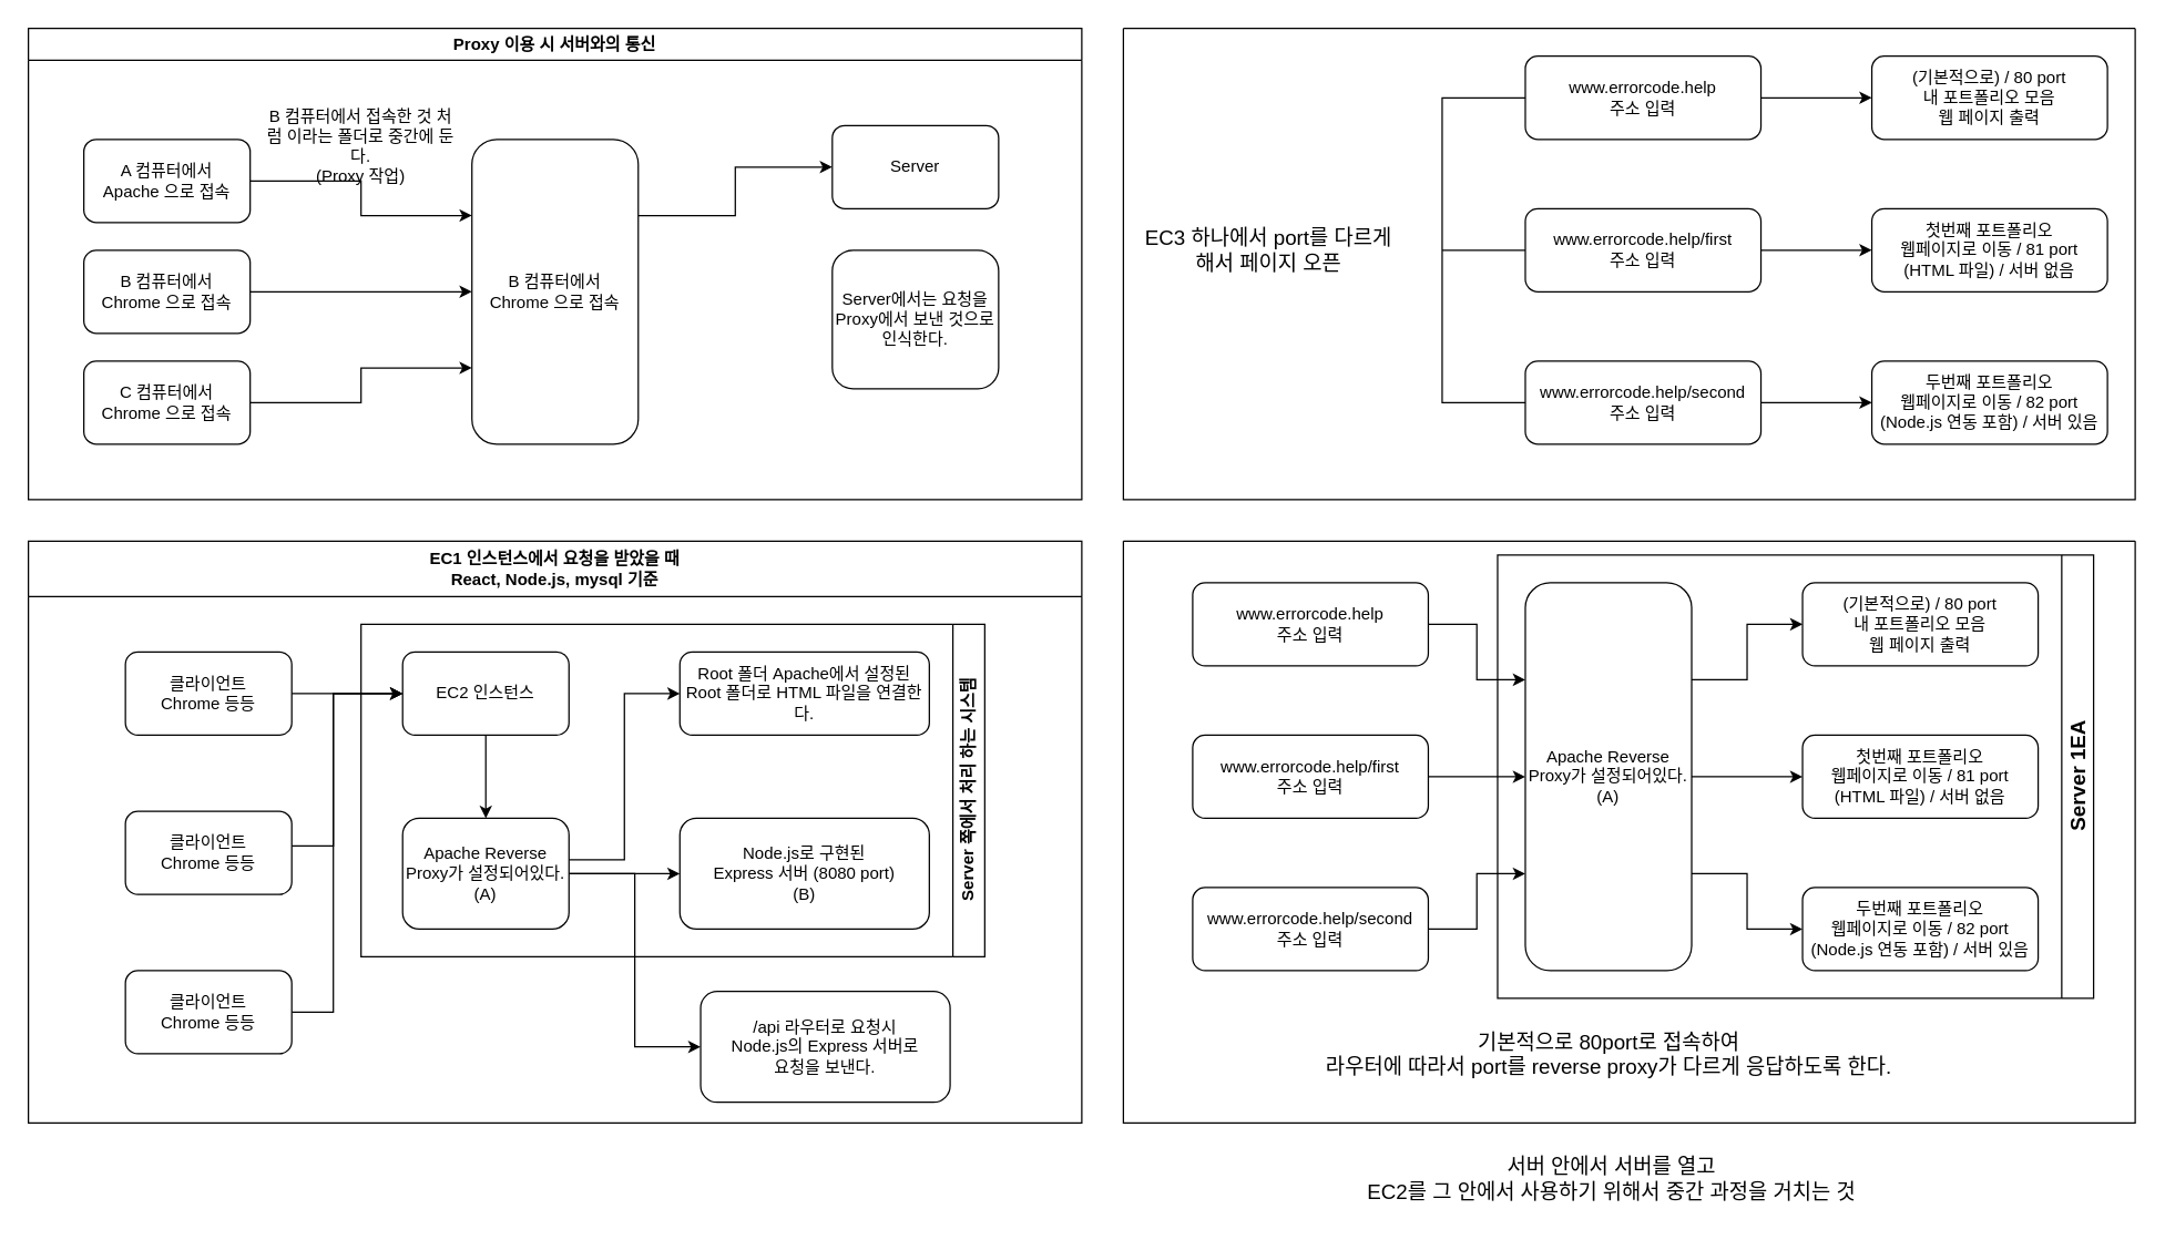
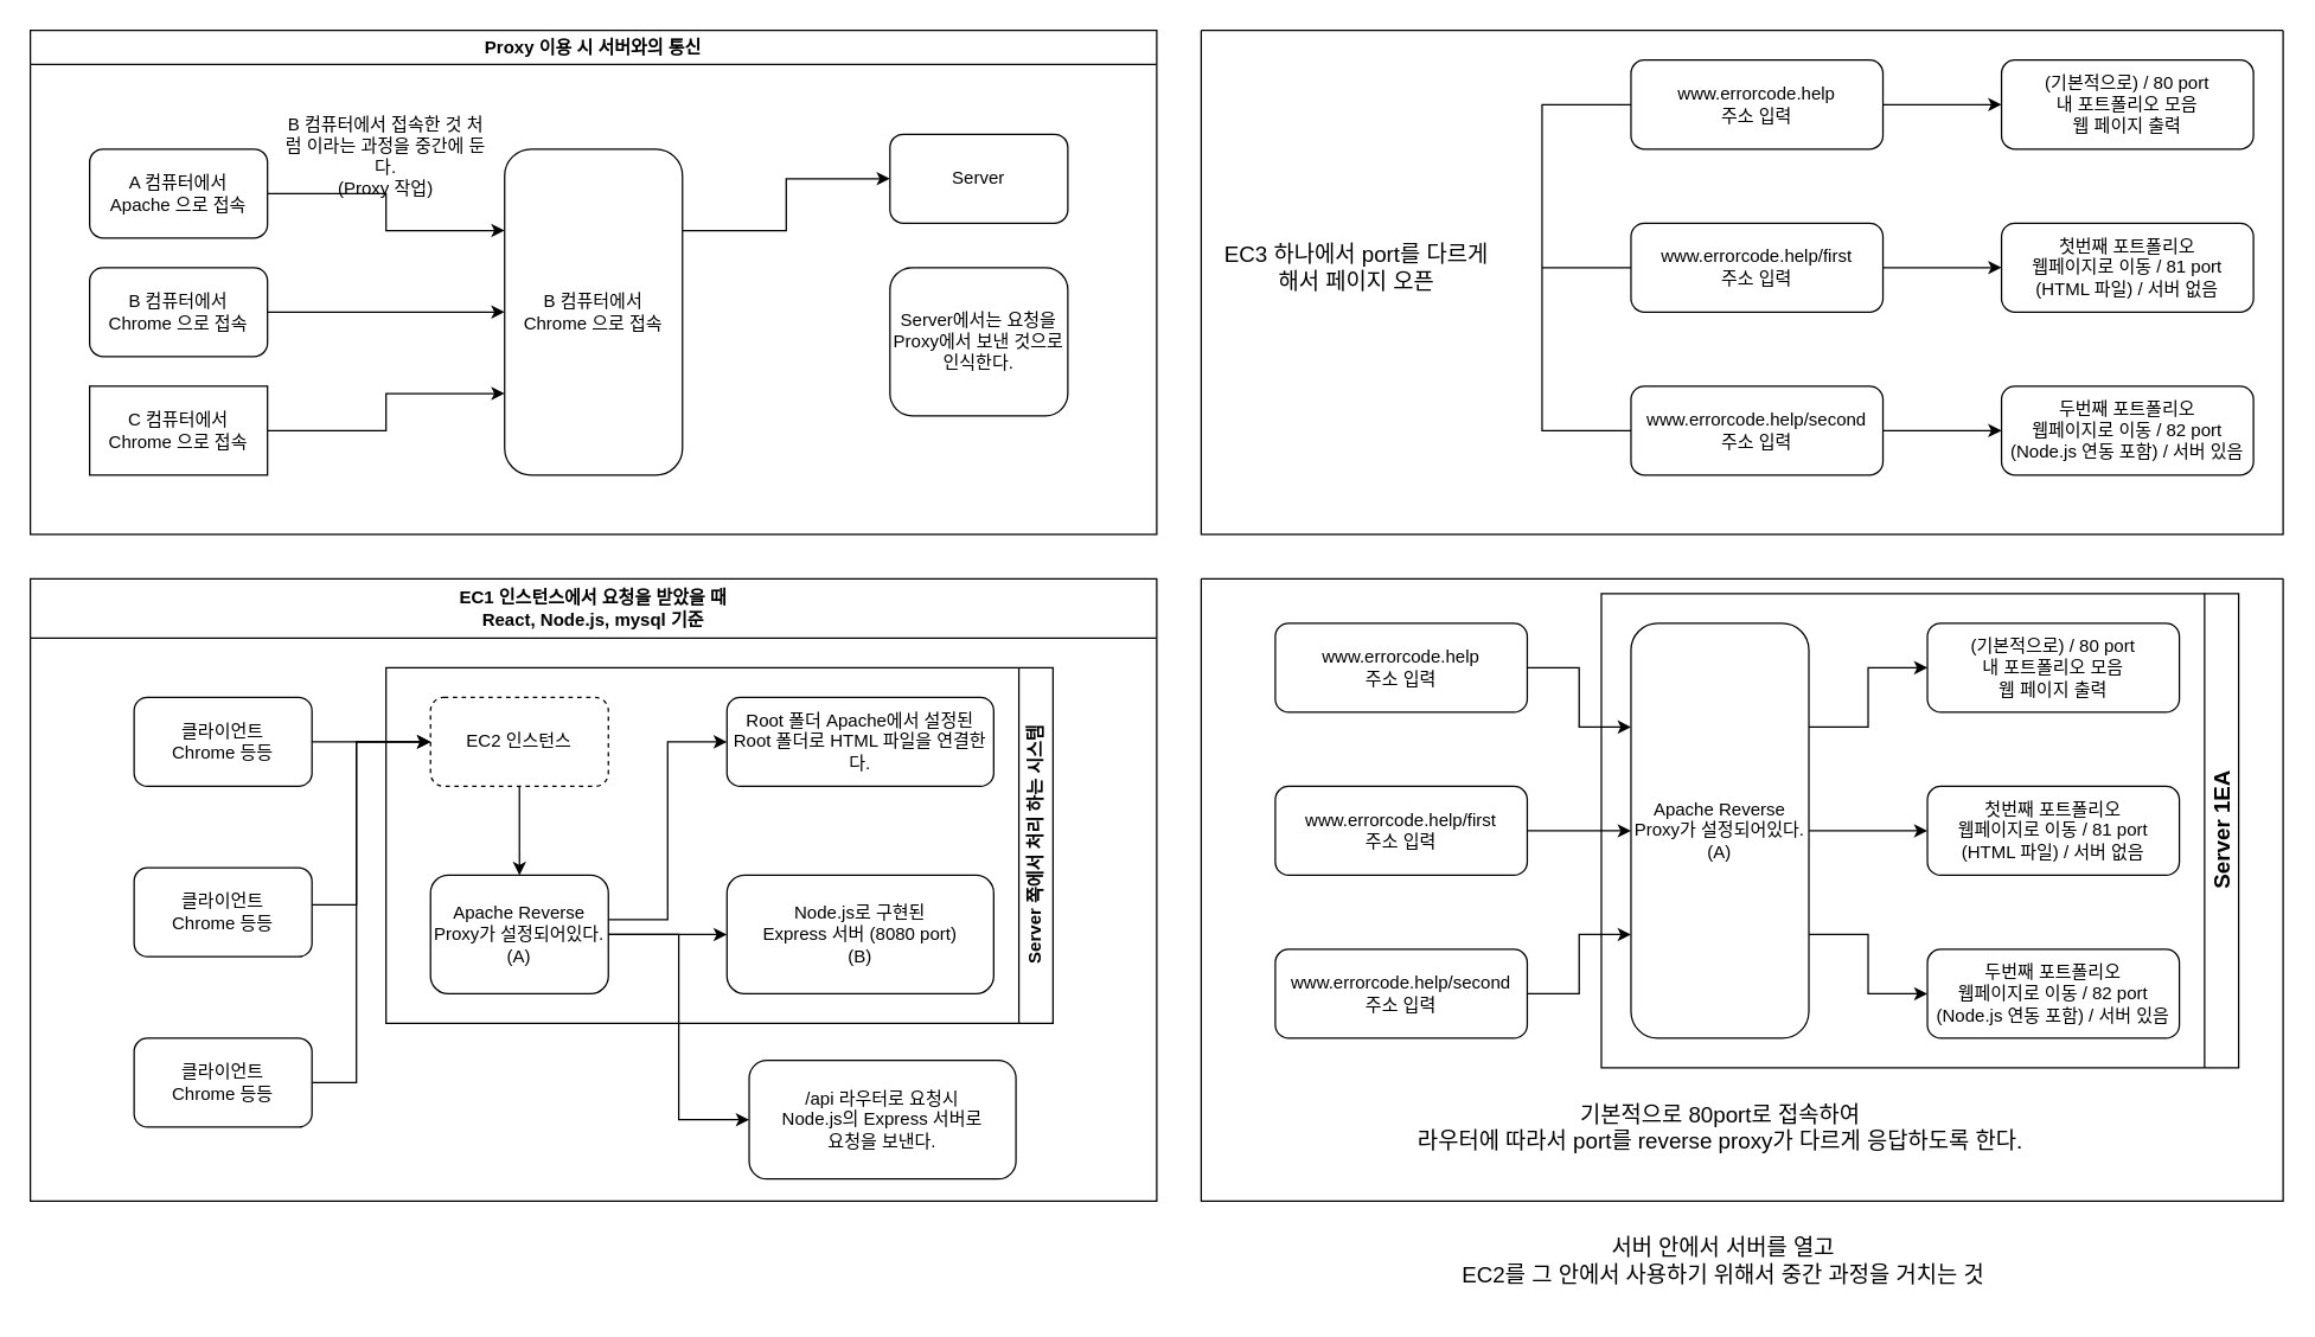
- <mxCell id="13" value="B 컴퓨터에서 접속한 것 처럼 이라는 폴더로 중간에 둔다.&lt;br&gt;(Proxy 작업)" style="text;html=1;strokeColor=none;fillColor=none;align=center;verticalAlign=middle;whiteSpace=wrap;rounded=0;" vertex="1" parent="2"><mxGeometry x="170" y="70" width="140" height="30" as="geometry" /></mxCell>
+ <mxCell id="13" value="B 컴퓨터에서 접속한 것 처럼 이라는 과정을 중간에 둔다.&lt;br&gt;(Proxy 작업)" style="text;html=1;strokeColor=none;fillColor=none;align=center;verticalAlign=middle;whiteSpace=wrap;rounded=0;" vertex="1" parent="2"><mxGeometry x="170" y="70" width="140" height="30" as="geometry" /></mxCell>
- <mxCell id="8" value="C 컴퓨터에서&lt;br&gt;Chrome 으로 접속" style="rounded=1;whiteSpace=wrap;html=1;" vertex="1" parent="2"><mxGeometry x="40" y="240" width="120" height="60" as="geometry" /></mxCell>
+ <mxCell id="8" value="C 컴퓨터에서&lt;br&gt;Chrome 으로 접속" style="whiteSpace=wrap;html=1;rounded=0;" vertex="1" parent="2"><mxGeometry x="40" y="240" width="120" height="60" as="geometry" /></mxCell>
- <mxCell id="17" value="EC2 인스턴스" style="rounded=1;whiteSpace=wrap;html=1;" vertex="1" parent="14"><mxGeometry x="270" y="80" width="120" height="60" as="geometry" /></mxCell>
+ <mxCell id="17" value="EC2 인스턴스" style="rounded=1;whiteSpace=wrap;html=1;dashed=1;" vertex="1" parent="14"><mxGeometry x="270" y="80" width="120" height="60" as="geometry" /></mxCell>
